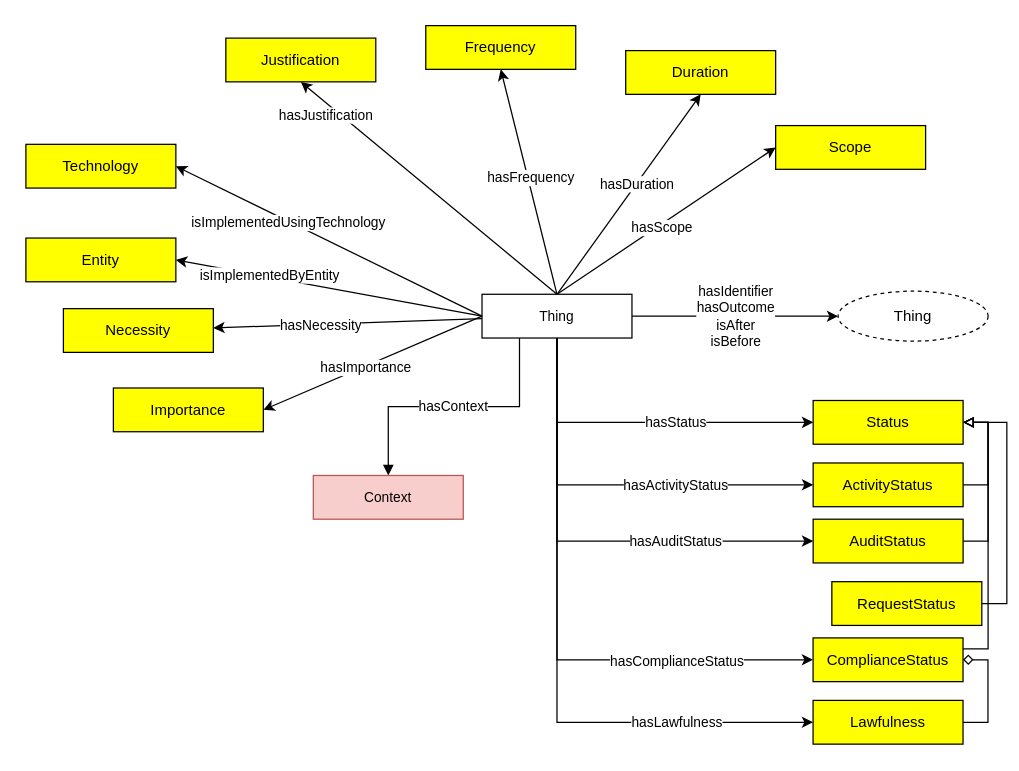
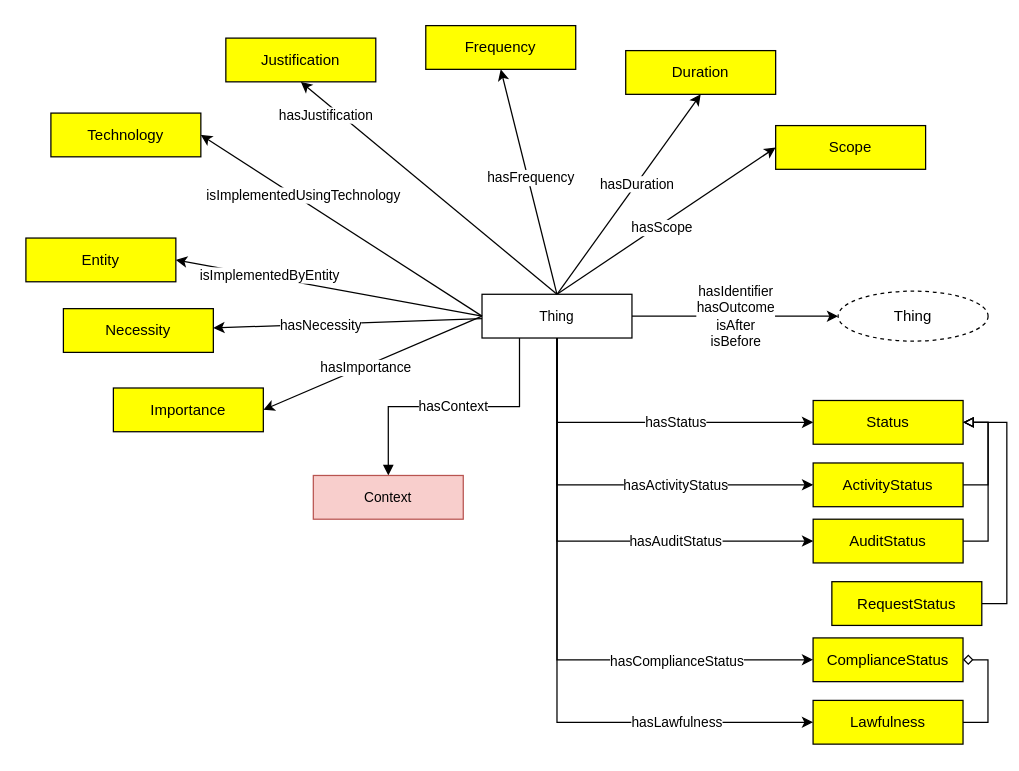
- <mxCell id="46" value="Technology" style="whiteSpace=wrap;html=1;fillColor=#FFFF00;rounded=0;" parent="1" vertex="1"><mxGeometry x="20" y="115" width="120" height="35" as="geometry" /></mxCell>
+ <mxCell id="46" value="Technology" style="whiteSpace=wrap;html=1;fillColor=#FFFF00;rounded=0;" parent="1" vertex="1"><mxGeometry x="40" y="90" width="120" height="35" as="geometry" /></mxCell>
- <mxCell id="25" style="edgeStyle=orthogonalEdgeStyle;rounded=0;orthogonalLoop=1;jettySize=auto;html=1;exitX=1;exitY=0.25;exitDx=0;exitDy=0;entryX=1;entryY=0.5;entryDx=0;entryDy=0;endArrow=block;endFill=0;" parent="1" source="26" target="24" edge="1"><mxGeometry relative="1" as="geometry" /></mxCell>
